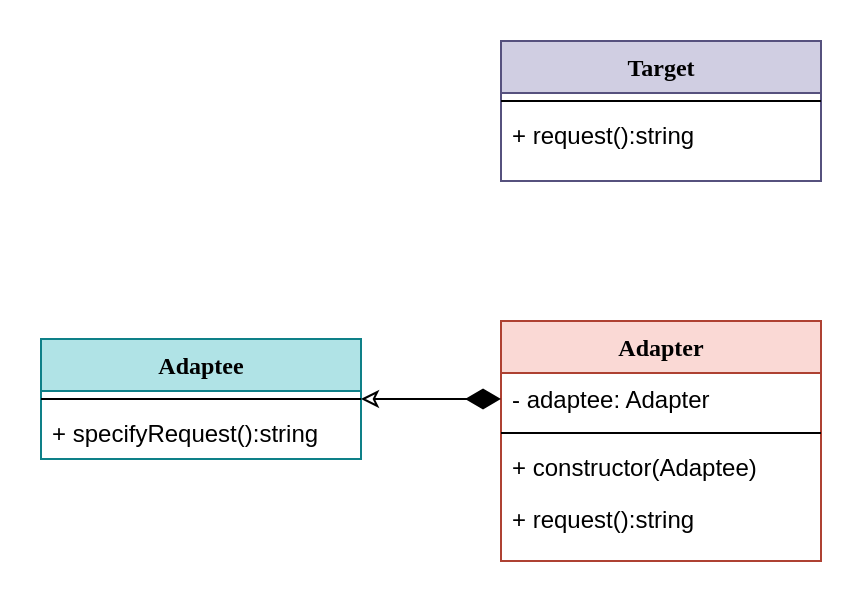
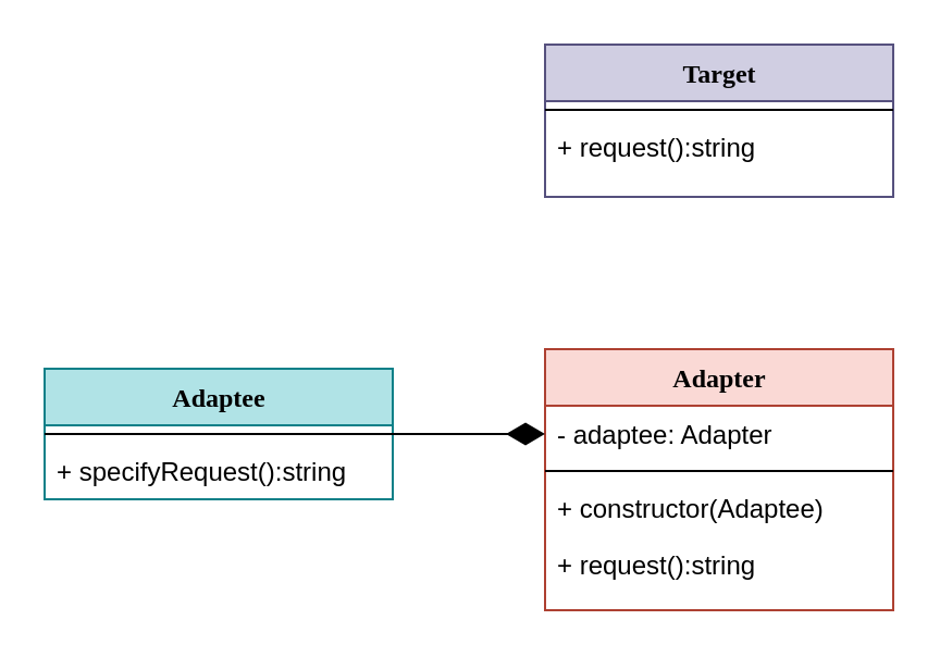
- <mxCell id="13" style="edgeStyle=orthogonalEdgeStyle;rounded=0;orthogonalLoop=1;jettySize=auto;html=1;exitX=0;exitY=0.5;exitDx=0;exitDy=0;entryX=1;entryY=0.5;entryDx=0;entryDy=0;startArrow=diamondThin;startFill=1;startSize=15;endArrow=classic;endFill=0;" edge="1" parent="1" source="3" target="7"><mxGeometry relative="1" as="geometry" /></mxCell>
+ <mxCell id="13" style="edgeStyle=orthogonalEdgeStyle;rounded=0;orthogonalLoop=1;jettySize=auto;html=1;exitX=0;exitY=0.5;exitDx=0;exitDy=0;entryX=1;entryY=0.5;entryDx=0;entryDy=0;startArrow=diamondThin;startFill=1;startSize=15;endArrow=none;endFill=0;" edge="1" parent="1" source="3" target="7"><mxGeometry relative="1" as="geometry" /></mxCell>
